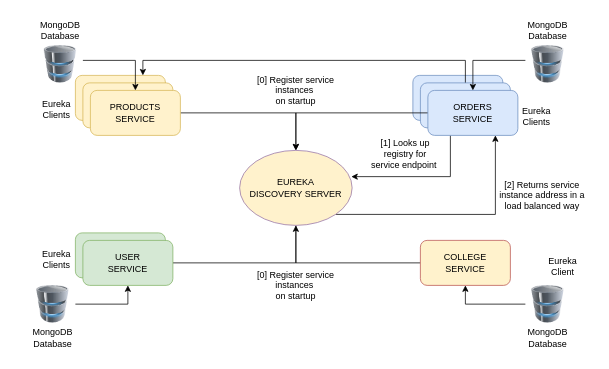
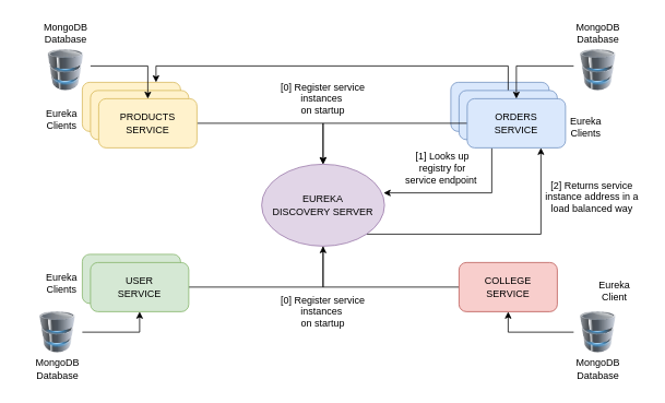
- <mxCell id="30" value="EUREKA &lt;br&gt;DISCOVERY SERVER" style="ellipse;whiteSpace=wrap;html=1;fillColor=#fff2cc;strokeColor=#9673a6;" vertex="1" parent="1"><mxGeometry x="319" y="200" width="150" height="100" as="geometry" /></mxCell>
+ <mxCell id="30" value="EUREKA &lt;br&gt;DISCOVERY SERVER" style="ellipse;whiteSpace=wrap;html=1;fillColor=#e1d5e7;strokeColor=#9673a6;" vertex="1" parent="1"><mxGeometry x="319" y="200" width="150" height="100" as="geometry" /></mxCell>
- <mxCell id="38" value="[2] Returns service instance address in a load balanced way" style="text;html=1;strokeColor=none;fillColor=none;align=center;verticalAlign=middle;whiteSpace=wrap;rounded=0;" vertex="1" parent="1"><mxGeometry x="655" y="230" width="135" height="60" as="geometry" /></mxCell>
+ <mxCell id="38" value="[2] Returns service instance address in a load balanced way" style="text;html=1;strokeColor=none;fillColor=none;align=center;verticalAlign=middle;whiteSpace=wrap;rounded=0;" vertex="1" parent="1"><mxGeometry x="655" y="210" width="135" height="60" as="geometry" /></mxCell>
- <mxCell id="16" value="COLLEGE&lt;br&gt;SERVICE" style="rounded=1;whiteSpace=wrap;html=1;fillColor=#fff2cc;strokeColor=#b85450;" vertex="1" parent="1"><mxGeometry x="560" y="320" width="120" height="60" as="geometry" /></mxCell>
+ <mxCell id="16" value="COLLEGE&lt;br&gt;SERVICE" style="rounded=1;whiteSpace=wrap;html=1;fillColor=#f8cecc;strokeColor=#b85450;" vertex="1" parent="1"><mxGeometry x="560" y="320" width="120" height="60" as="geometry" /></mxCell>
